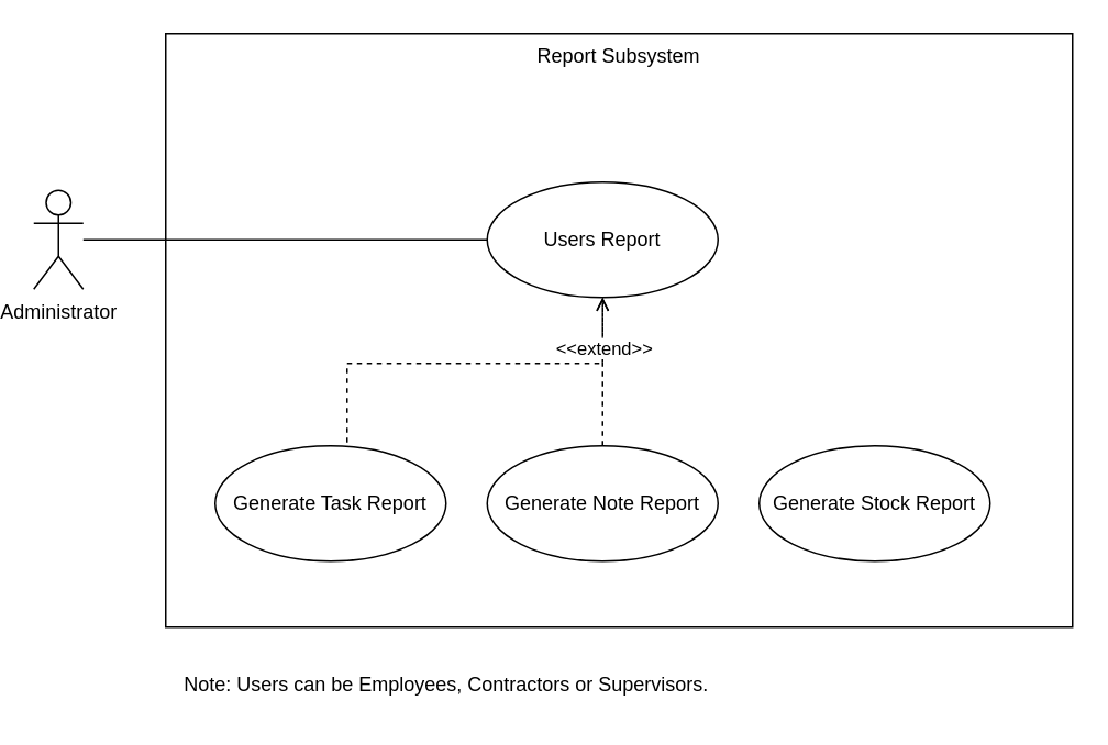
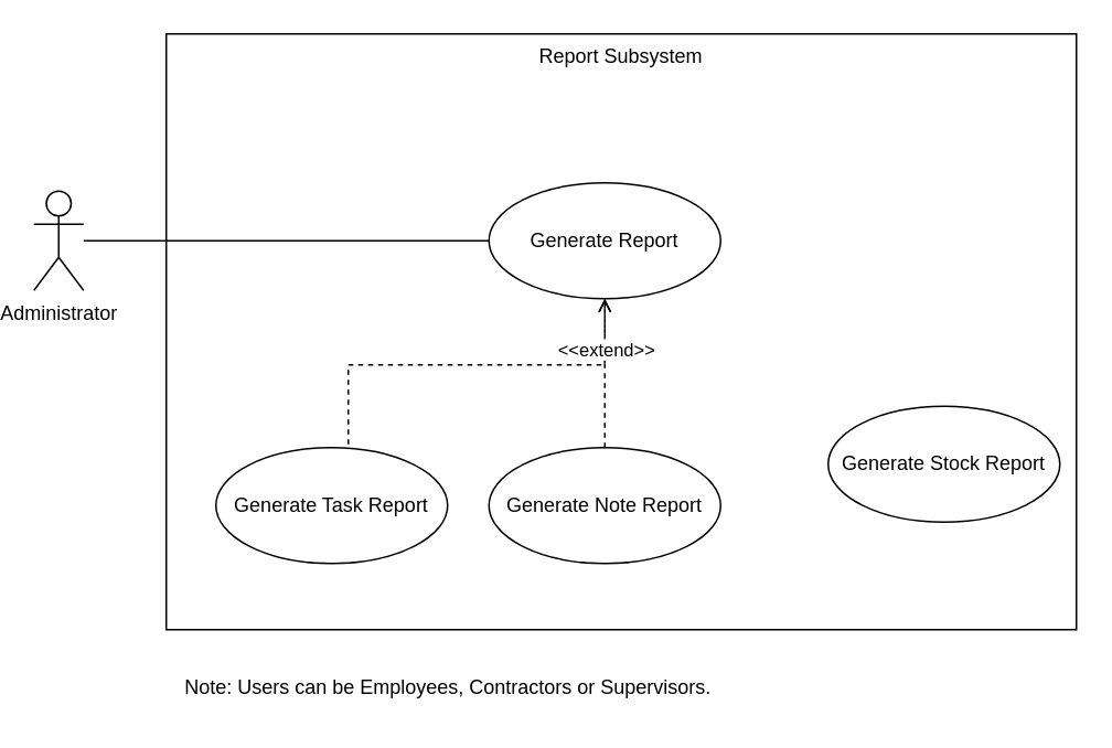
- <mxCell id="5" value="Users Report" style="ellipse;whiteSpace=wrap;html=1;" parent="1" vertex="1"><mxGeometry x="295" y="110" width="140" height="70" as="geometry" /></mxCell>
+ <mxCell id="5" value="Generate Report" style="ellipse;whiteSpace=wrap;html=1;" parent="1" vertex="1"><mxGeometry x="295" y="110" width="140" height="70" as="geometry" /></mxCell>
- <mxCell id="6" value="Generate Stock Report" style="ellipse;whiteSpace=wrap;html=1;" parent="1" vertex="1"><mxGeometry x="460" y="270" width="140" height="70" as="geometry" /></mxCell>
+ <mxCell id="6" value="Generate Stock Report" style="ellipse;whiteSpace=wrap;html=1;" parent="1" vertex="1"><mxGeometry x="500" y="245" width="140" height="70" as="geometry" /></mxCell>
